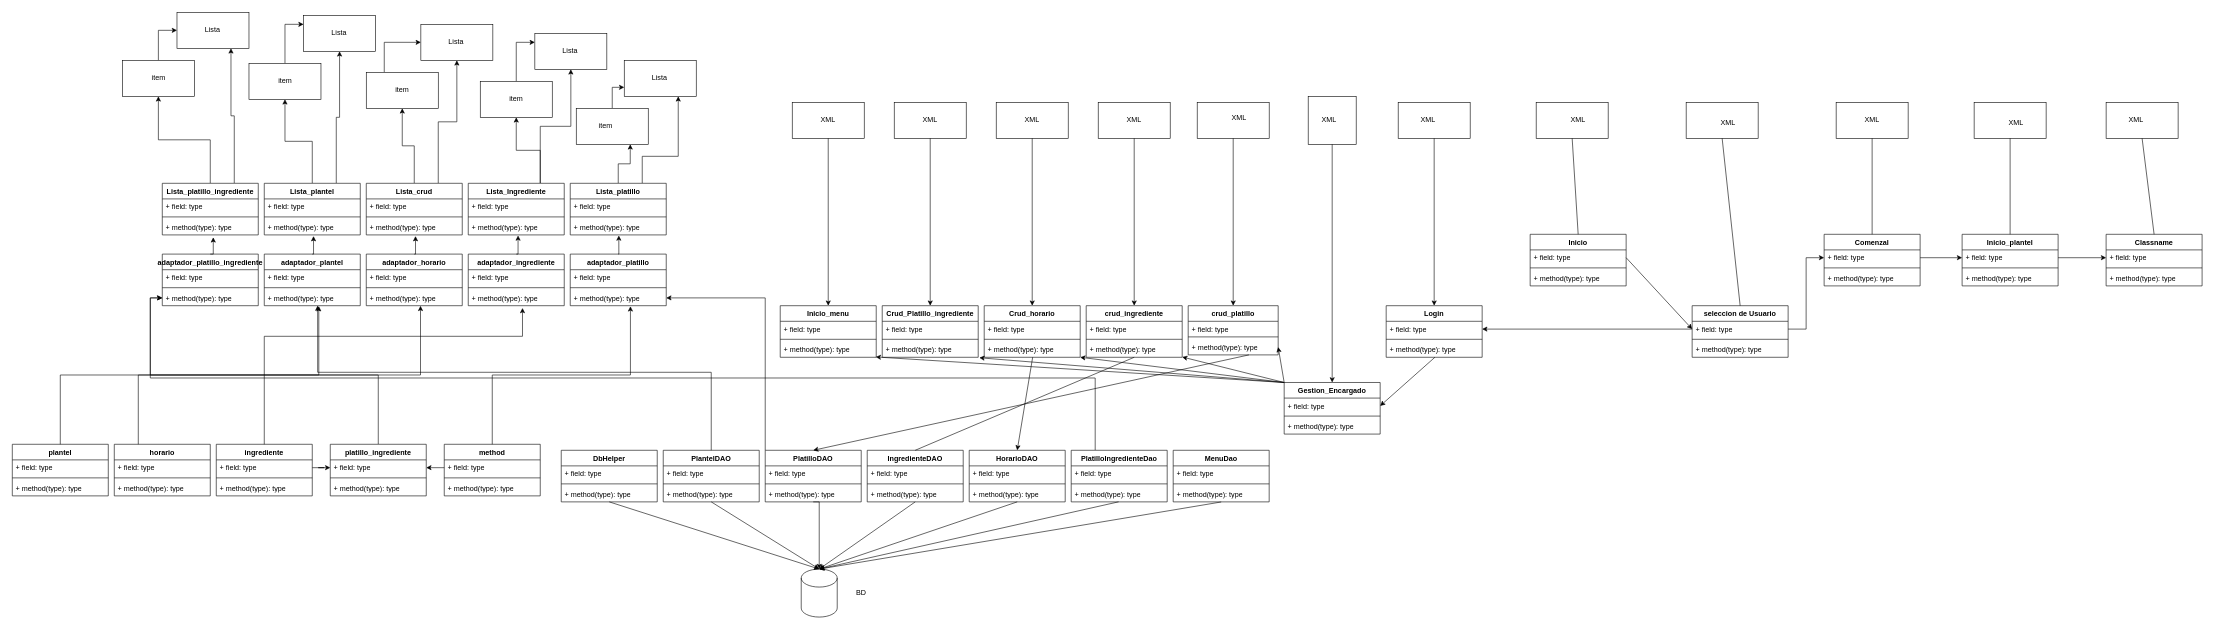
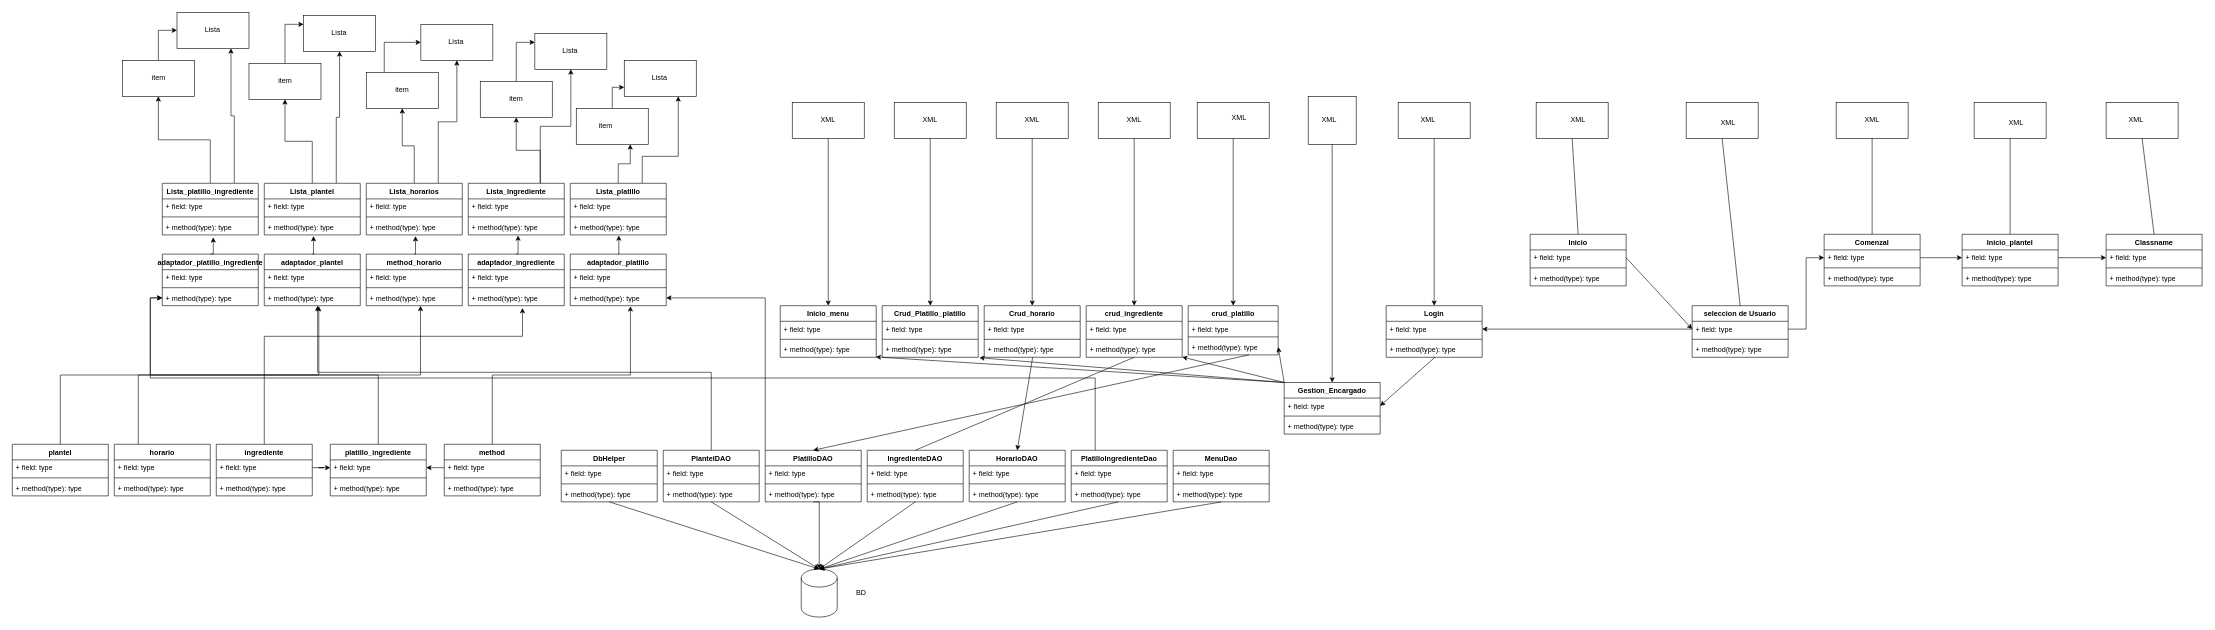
- <mxCell id="194" value="Lista_crud" style="swimlane;fontStyle=1;align=center;verticalAlign=top;childLayout=stackLayout;horizontal=1;startSize=26;horizontalStack=0;resizeParent=1;resizeParentMax=0;resizeLast=0;collapsible=1;marginBottom=0;whiteSpace=wrap;html=1;" vertex="1" parent="1"><mxGeometry x="610" y="305" width="160" height="86" as="geometry" /></mxCell>
+ <mxCell id="194" value="Lista_horarios" style="swimlane;fontStyle=1;align=center;verticalAlign=top;childLayout=stackLayout;horizontal=1;startSize=26;horizontalStack=0;resizeParent=1;resizeParentMax=0;resizeLast=0;collapsible=1;marginBottom=0;whiteSpace=wrap;html=1;" vertex="1" parent="1"><mxGeometry x="610" y="305" width="160" height="86" as="geometry" /></mxCell>
- <mxCell id="168" value="adaptador_horario" style="swimlane;fontStyle=1;align=center;verticalAlign=top;childLayout=stackLayout;horizontal=1;startSize=26;horizontalStack=0;resizeParent=1;resizeParentMax=0;resizeLast=0;collapsible=1;marginBottom=0;whiteSpace=wrap;html=1;" vertex="1" parent="1"><mxGeometry x="610" y="423" width="160" height="86" as="geometry" /></mxCell>
+ <mxCell id="168" value="method_horario" style="swimlane;fontStyle=1;align=center;verticalAlign=top;childLayout=stackLayout;horizontal=1;startSize=26;horizontalStack=0;resizeParent=1;resizeParentMax=0;resizeLast=0;collapsible=1;marginBottom=0;whiteSpace=wrap;html=1;" vertex="1" parent="1"><mxGeometry x="610" y="423" width="160" height="86" as="geometry" /></mxCell>
- <mxCell id="66" value="Crud_Platillo_ingrediente" style="swimlane;fontStyle=1;align=center;verticalAlign=top;childLayout=stackLayout;horizontal=1;startSize=26;horizontalStack=0;resizeParent=1;resizeParentMax=0;resizeLast=0;collapsible=1;marginBottom=0;whiteSpace=wrap;html=1;" parent="1" vertex="1"><mxGeometry x="1470" y="509" width="160" height="86" as="geometry" /></mxCell>
+ <mxCell id="66" value="Crud_Platillo_platillo" style="swimlane;fontStyle=1;align=center;verticalAlign=top;childLayout=stackLayout;horizontal=1;startSize=26;horizontalStack=0;resizeParent=1;resizeParentMax=0;resizeLast=0;collapsible=1;marginBottom=0;whiteSpace=wrap;html=1;" parent="1" vertex="1"><mxGeometry x="1470" y="509" width="160" height="86" as="geometry" /></mxCell>
- <mxCell id="135" value="" style="endArrow=classic;html=1;rounded=0;exitX=0;exitY=0;exitDx=0;exitDy=0;entryX=1;entryY=1;entryDx=0;entryDy=0;" parent="1" source="18" target="60" edge="1"><mxGeometry width="50" height="50" relative="1" as="geometry"><mxPoint x="1810" y="710" as="sourcePoint" /><mxPoint x="1860" y="660" as="targetPoint" /></mxGeometry></mxCell>
